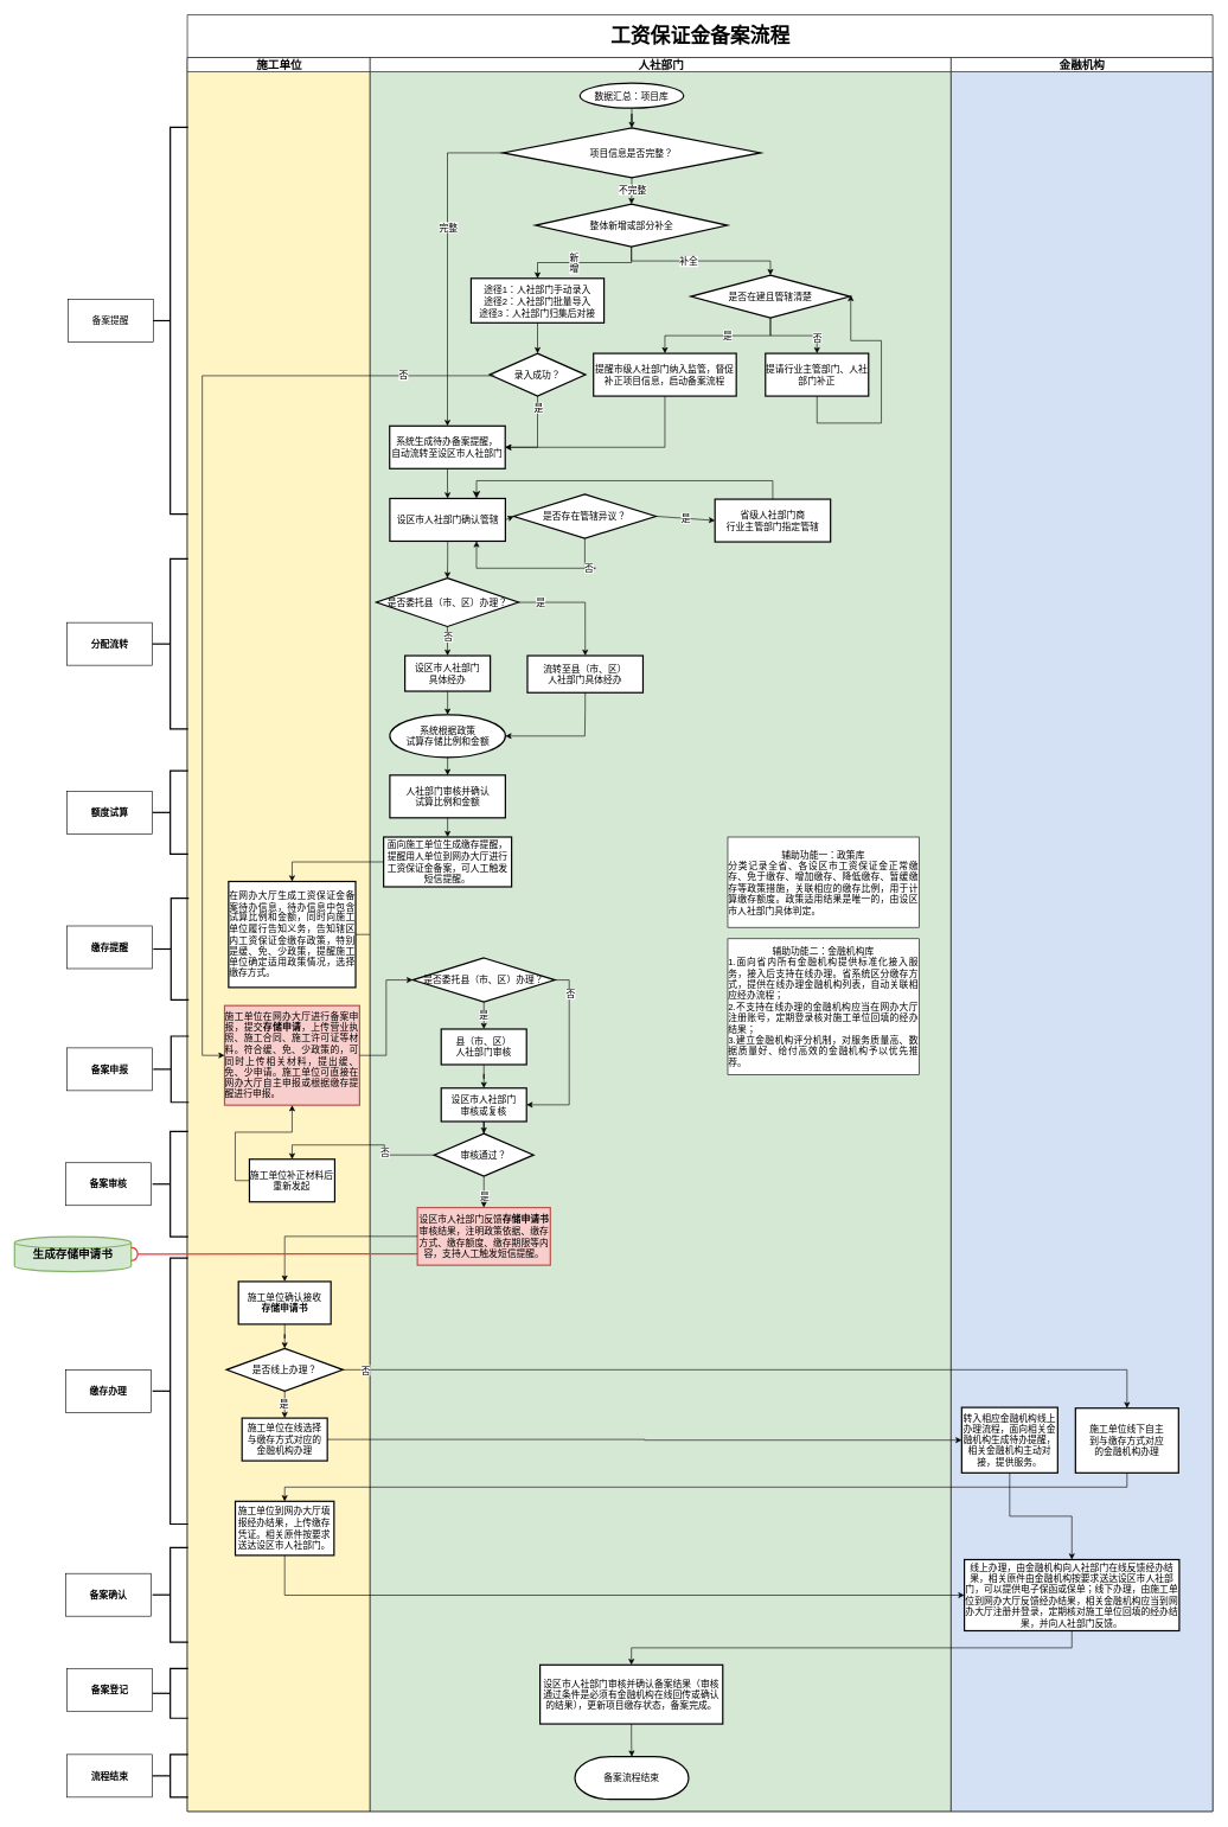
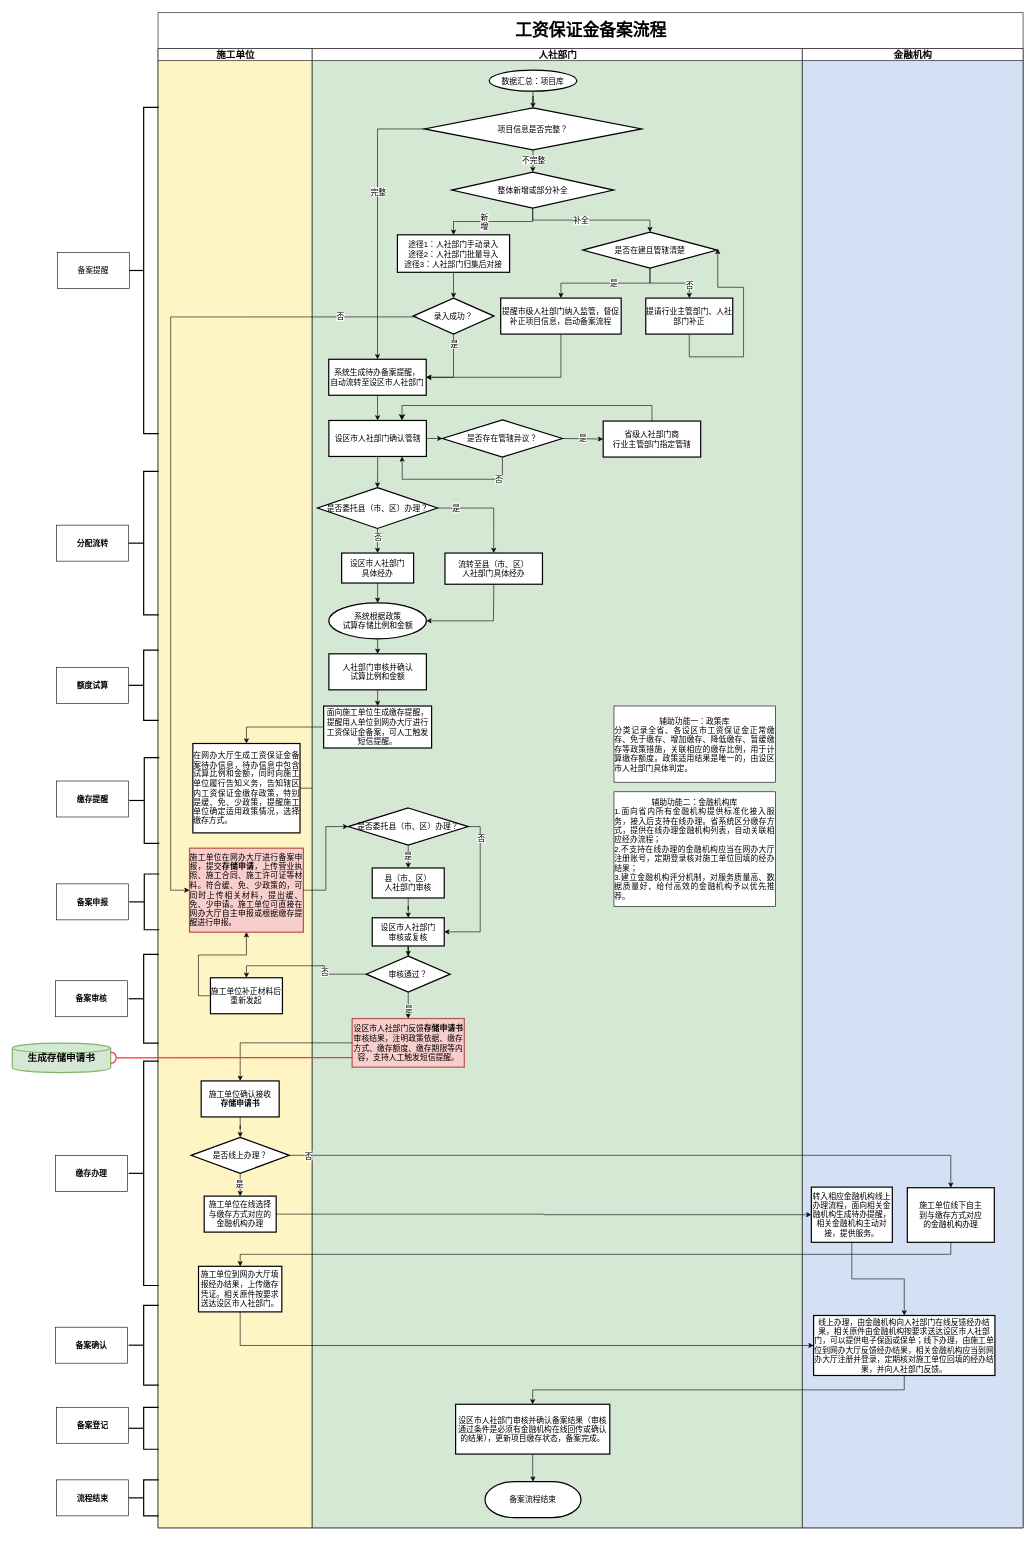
- <mxCell id="71" value="是否存在管辖异议？" style="rhombus;whiteSpace=wrap;html=1;strokeWidth=2;rounded=0;fontSize=13;fontFamily=Helvetica;" parent="16" vertex="1"><mxGeometry x="202" y="614" width="200" height="62" as="geometry" /></mxCell>
+ <mxCell id="71" value="是否存在管辖异议？" style="rhombus;whiteSpace=wrap;html=1;strokeWidth=2;rounded=0;fontSize=13;fontFamily=Helvetica;" parent="16" vertex="1"><mxGeometry x="217" y="619" width="200" height="62" as="geometry" /></mxCell>
